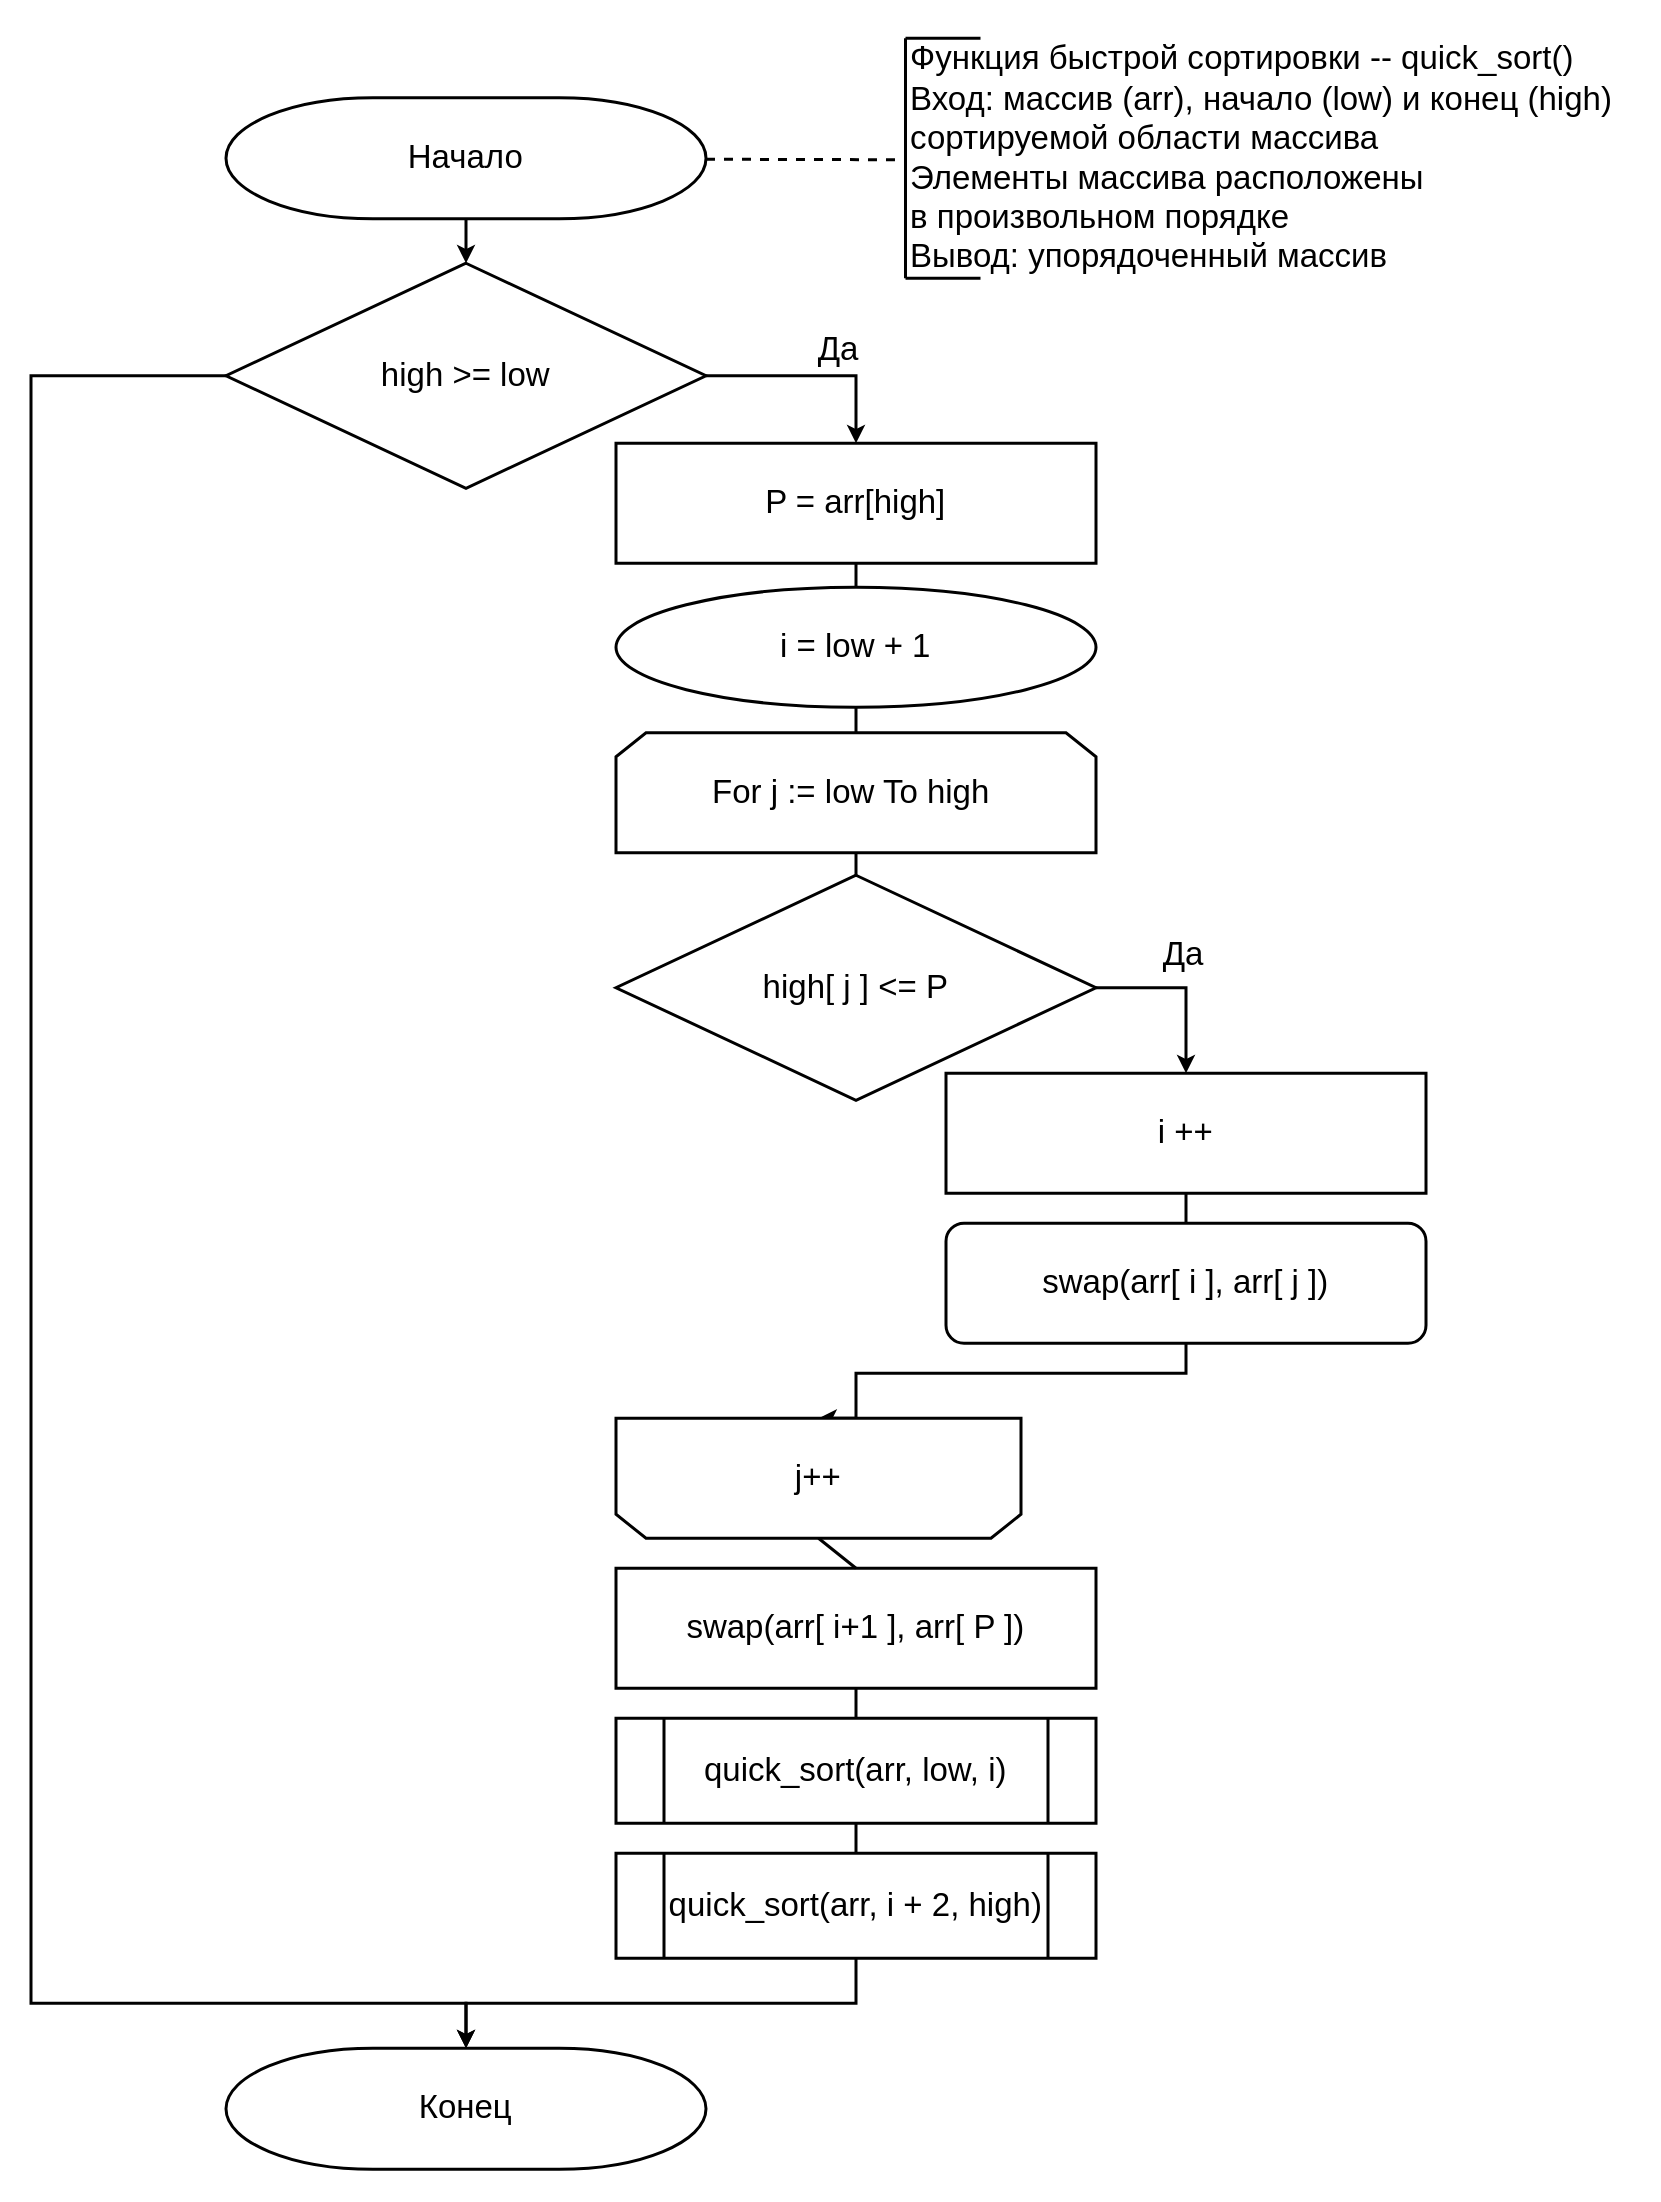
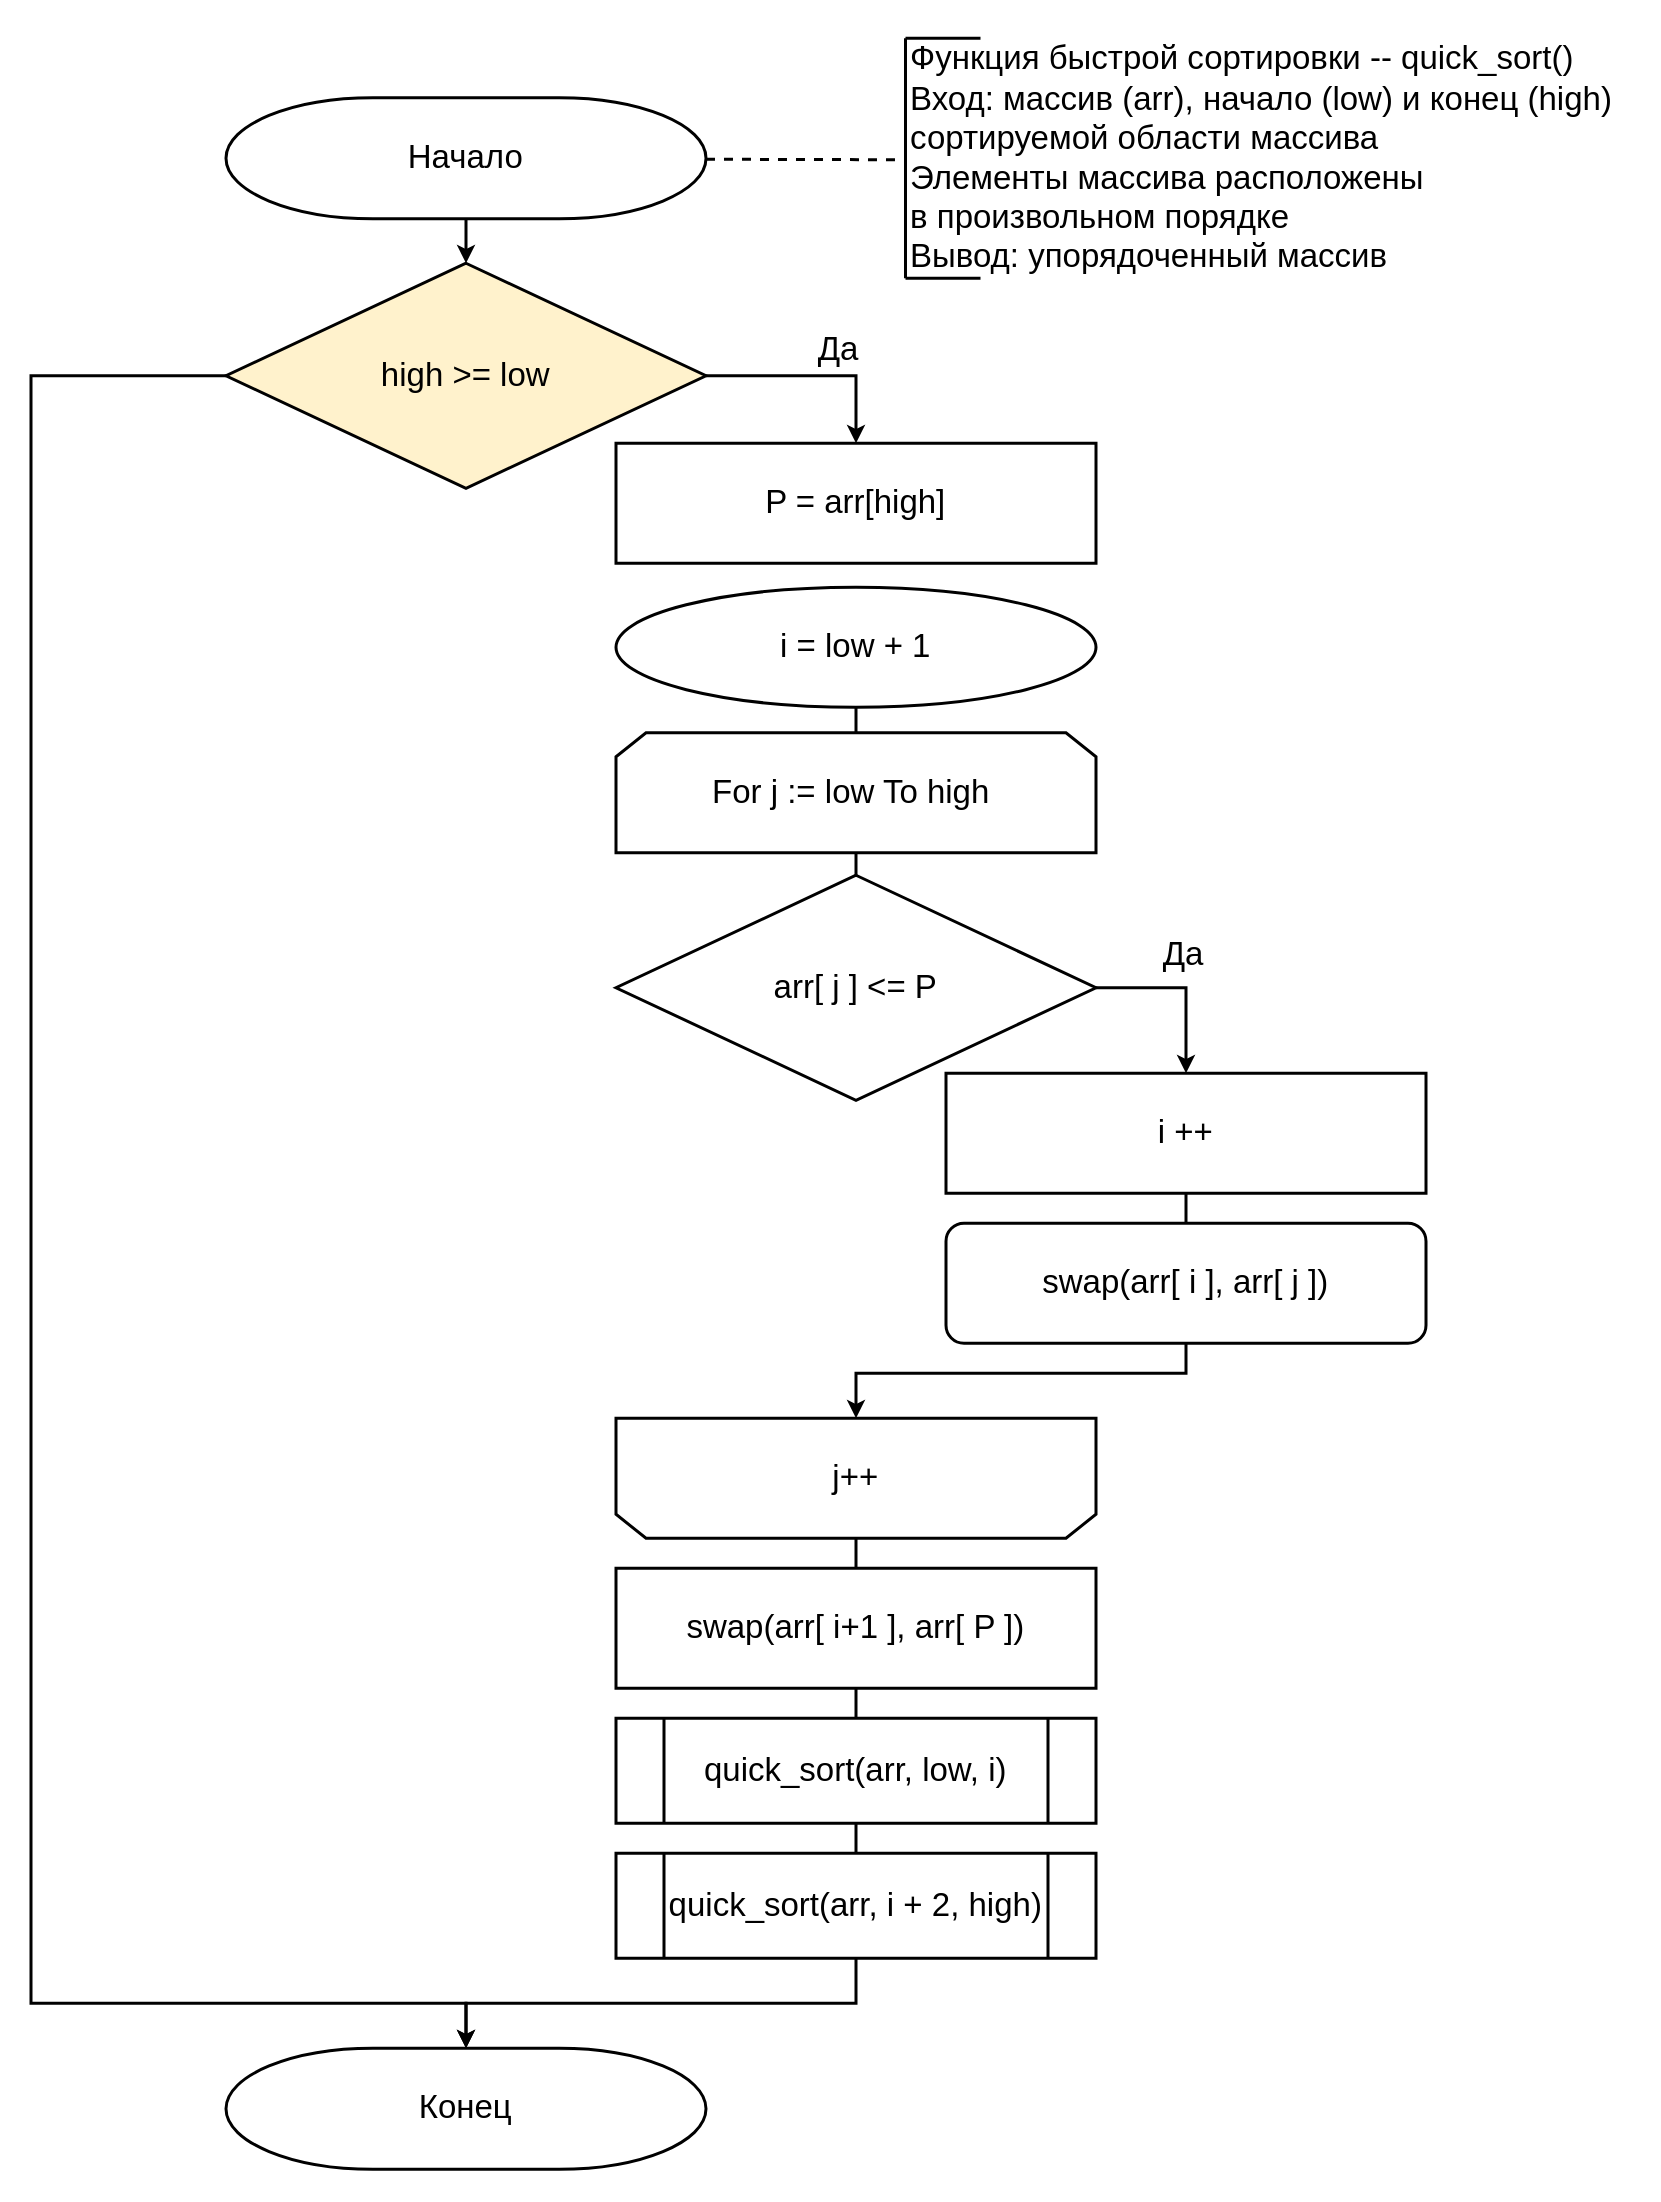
- <mxCell id="12" value="high &amp;gt;= low" style="rhombus;whiteSpace=wrap;html=1;fontSize=22;strokeWidth=2;" parent="1" vertex="1"><mxGeometry x="150" y="175" width="320" height="150" as="geometry" /></mxCell>
+ <mxCell id="12" value="high &amp;gt;= low" style="rhombus;whiteSpace=wrap;html=1;fontSize=22;strokeWidth=2;fillColor=#fff2cc;" parent="1" vertex="1"><mxGeometry x="150" y="175" width="320" height="150" as="geometry" /></mxCell>
- <mxCell id="23" value="" style="endArrow=none;html=1;rounded=0;strokeWidth=2;fontSize=22;entryX=0.5;entryY=1;entryDx=0;entryDy=0;exitX=0.5;exitY=0;exitDx=0;exitDy=0;" parent="1" source="19" target="13" edge="1"><mxGeometry width="50" height="50" relative="1" as="geometry"><mxPoint x="560" y="445" as="sourcePoint" /><mxPoint x="610" y="395" as="targetPoint" /></mxGeometry></mxCell>
- <mxCell id="18" value="high[ j ] &amp;lt;= P" style="rhombus;whiteSpace=wrap;html=1;fontSize=22;strokeWidth=2;" parent="1" vertex="1"><mxGeometry x="410" y="583" width="320" height="150" as="geometry" /></mxCell>
+ <mxCell id="18" value="arr[ j ] &amp;lt;= P" style="rhombus;whiteSpace=wrap;html=1;fontSize=22;strokeWidth=2;" parent="1" vertex="1"><mxGeometry x="410" y="583" width="320" height="150" as="geometry" /></mxCell>
- <mxCell id="22" value="&lt;span style=&quot;font-size: 22px;&quot;&gt;j++&lt;/span&gt;" style="shape=loopLimit;whiteSpace=wrap;html=1;direction=west;strokeWidth=2;" parent="1" vertex="1"><mxGeometry x="410" y="945" width="270" height="80" as="geometry" /></mxCell>
+ <mxCell id="22" value="&lt;span style=&quot;font-size: 22px;&quot;&gt;j++&lt;/span&gt;" style="shape=loopLimit;whiteSpace=wrap;html=1;direction=west;strokeWidth=2;" parent="1" vertex="1"><mxGeometry x="410" y="945" width="320" height="80" as="geometry" /></mxCell>
